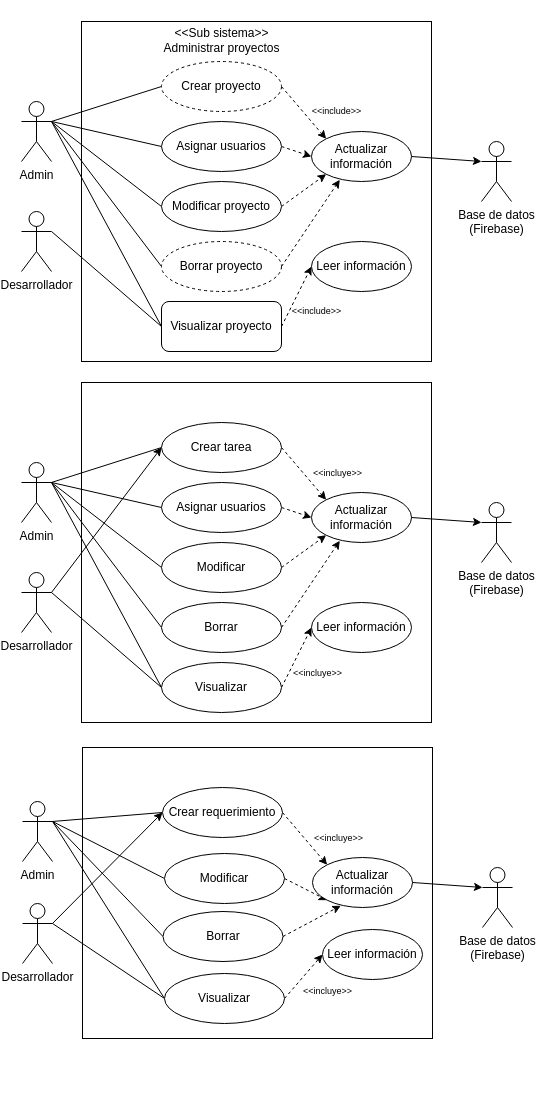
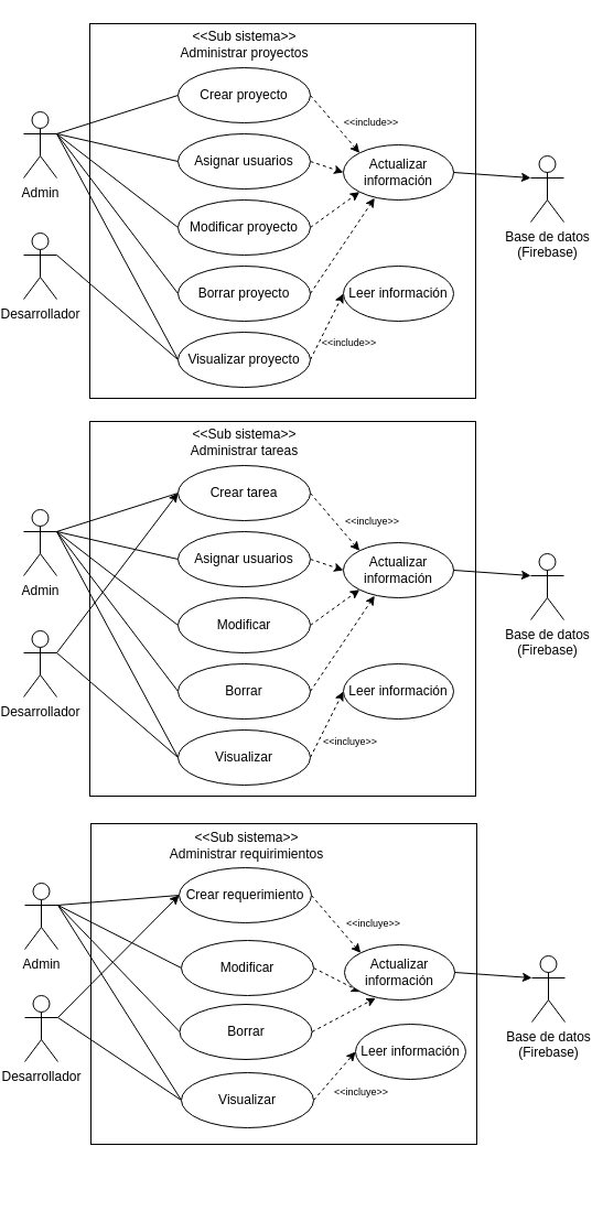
- <mxCell id="13" value="Crear proyecto" style="ellipse;whiteSpace=wrap;html=1;dashed=1;" vertex="1" parent="2"><mxGeometry x="140" y="41" width="120" height="50" as="geometry" /></mxCell>
+ <mxCell id="13" value="Crear proyecto" style="ellipse;whiteSpace=wrap;html=1;" vertex="1" parent="2"><mxGeometry x="140" y="41" width="120" height="50" as="geometry" /></mxCell>
- <mxCell id="20" value="Borrar proyecto" style="ellipse;whiteSpace=wrap;html=1;dashed=1;" vertex="1" parent="2"><mxGeometry x="140" y="221" width="120" height="50" as="geometry" /></mxCell>
+ <mxCell id="20" value="Borrar proyecto" style="ellipse;whiteSpace=wrap;html=1;" vertex="1" parent="2"><mxGeometry x="140" y="221" width="120" height="50" as="geometry" /></mxCell>
- <mxCell id="17" value="Visualizar proyecto" style="whiteSpace=wrap;html=1;rounded=1;" vertex="1" parent="2"><mxGeometry x="140" y="281" width="120" height="50" as="geometry" /></mxCell>
+ <mxCell id="17" value="Visualizar proyecto" style="ellipse;whiteSpace=wrap;html=1;" vertex="1" parent="2"><mxGeometry x="140" y="281" width="120" height="50" as="geometry" /></mxCell>
+ <mxCell id="49" value="&lt;div&gt;&amp;lt;&amp;lt;Sub sistema&amp;gt;&amp;gt;&lt;/div&gt;Administrar tareas" style="text;html=1;align=center;verticalAlign=middle;resizable=0;points=[];autosize=1;strokeColor=none;fillColor=none;" vertex="1" parent="29"><mxGeometry x="140" width="120" height="40" as="geometry" /></mxCell>
+ <mxCell id="74" value="&lt;div&gt;&amp;lt;&amp;lt;Sub sistema&amp;gt;&amp;gt;&lt;/div&gt;Administrar requirimientos" style="text;html=1;align=center;verticalAlign=middle;resizable=0;points=[];autosize=1;strokeColor=none;fillColor=none;" vertex="1" parent="57"><mxGeometry x="122" width="157" height="41" as="geometry" /></mxCell>
